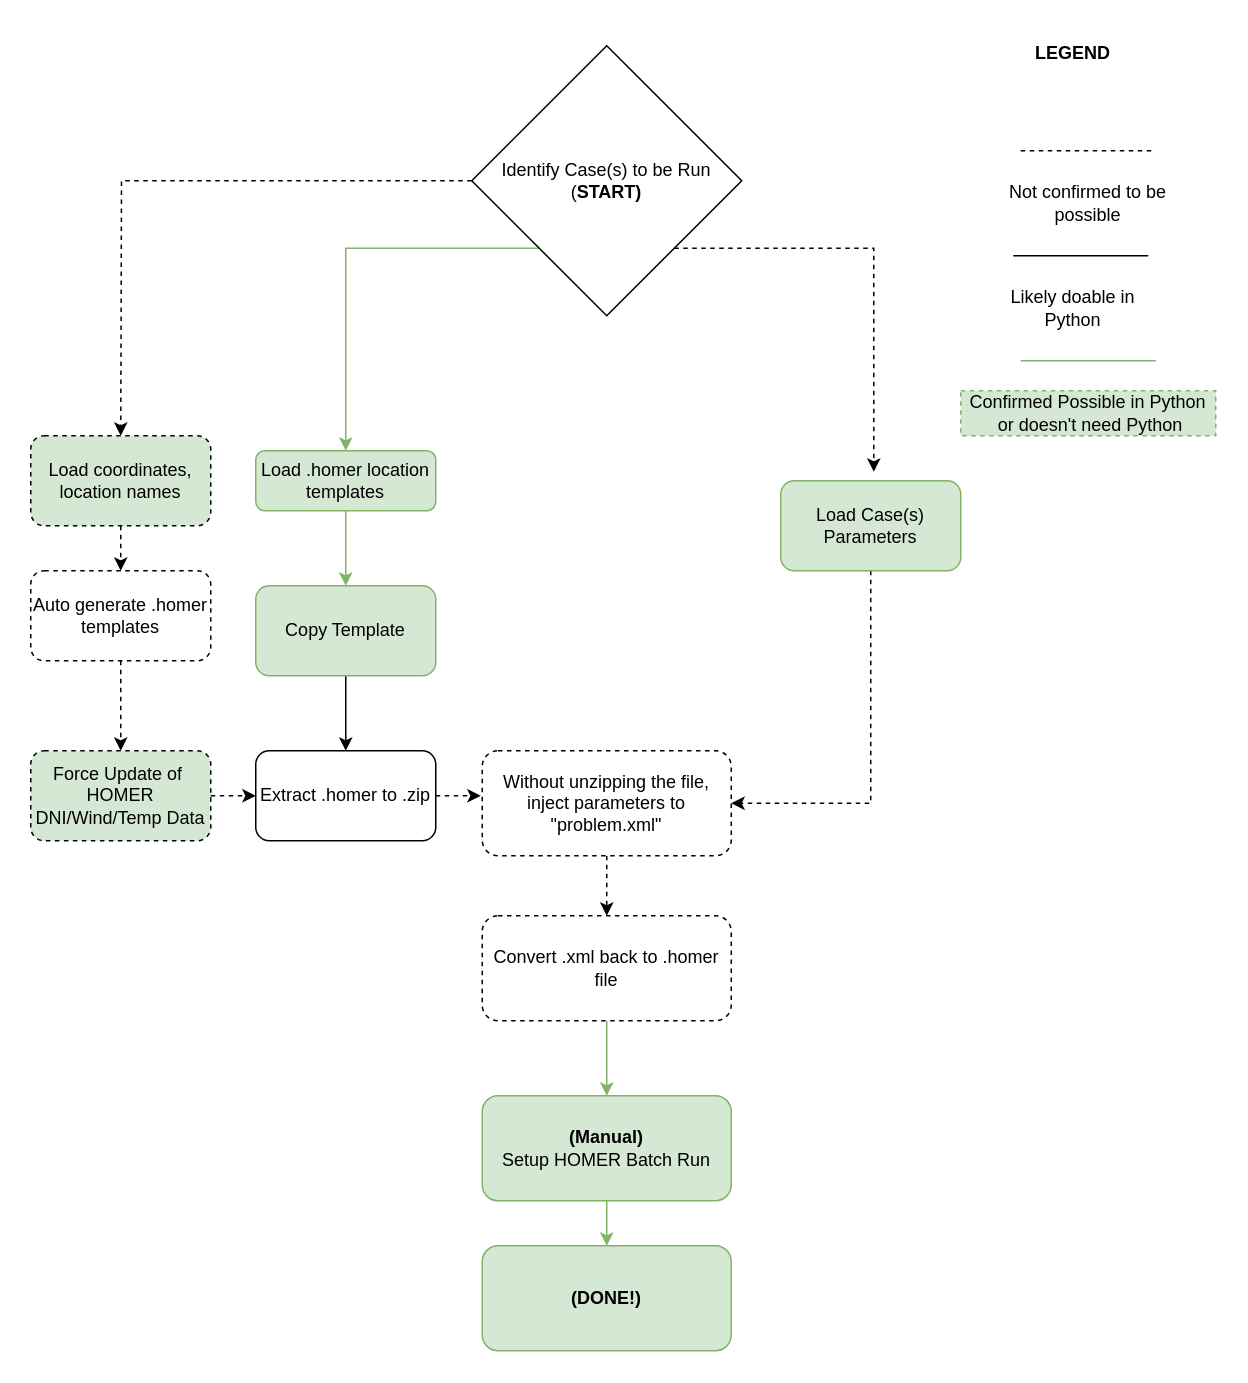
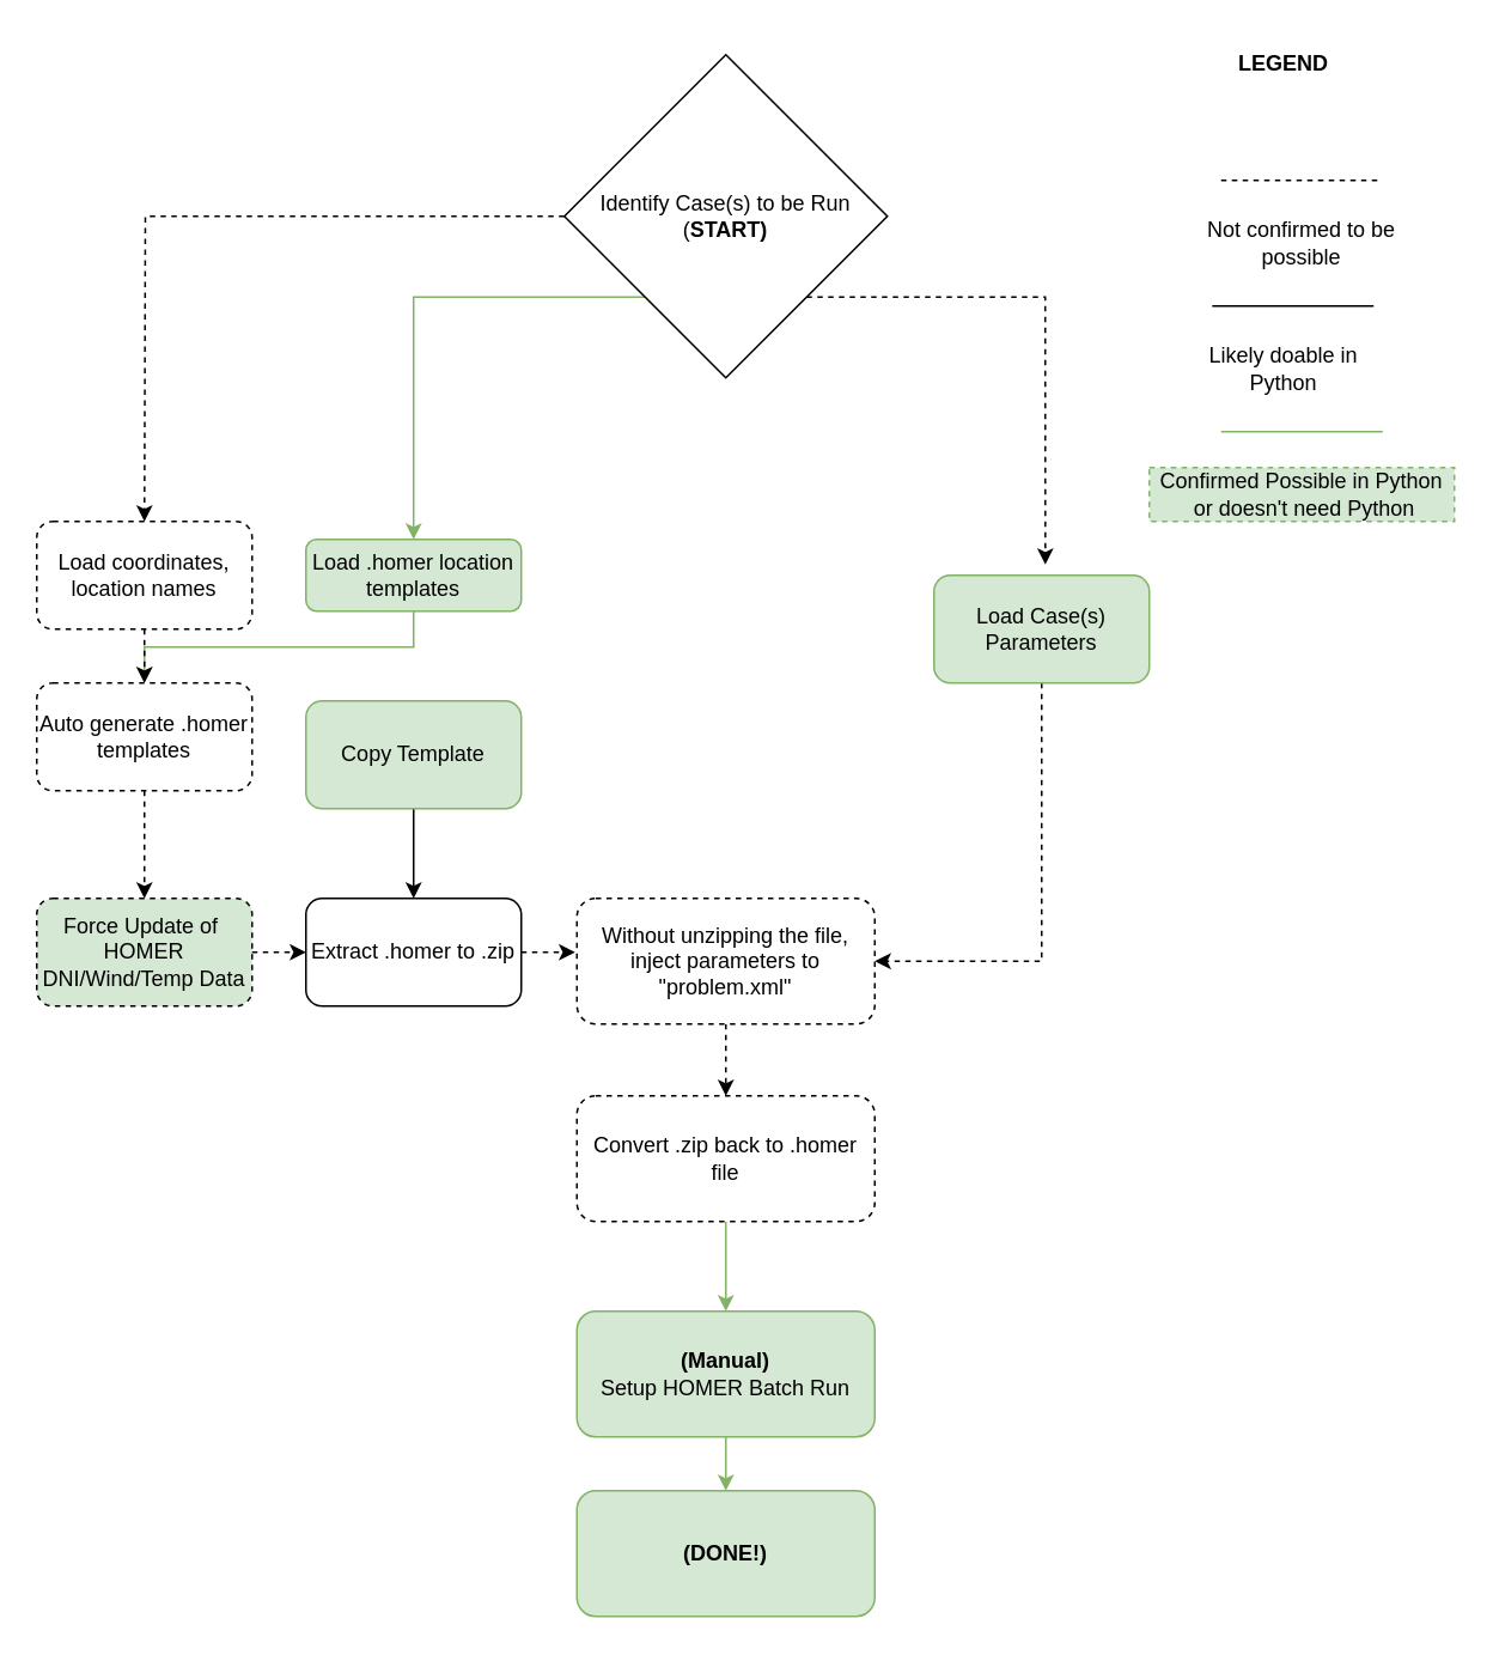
- <mxCell id="16" value="Load coordinates, location names" style="rounded=1;whiteSpace=wrap;html=1;dashed=1;fillColor=#d5e8d4;" vertex="1" parent="14"><mxGeometry width="120" height="60" as="geometry" /></mxCell>
+ <mxCell id="16" value="Load coordinates, location names" style="rounded=1;whiteSpace=wrap;html=1;dashed=1;" vertex="1" parent="14"><mxGeometry width="120" height="60" as="geometry" /></mxCell>
- <mxCell id="8" style="edgeStyle=orthogonalEdgeStyle;rounded=0;orthogonalLoop=1;jettySize=auto;html=1;exitX=0.5;exitY=1;exitDx=0;exitDy=0;entryX=0.5;entryY=0;entryDx=0;entryDy=0;fillColor=#d5e8d4;strokeColor=#82b366;" edge="1" parent="1" source="9" target="11"><mxGeometry relative="1" as="geometry" /></mxCell>
+ <mxCell id="8" style="edgeStyle=orthogonalEdgeStyle;rounded=0;orthogonalLoop=1;jettySize=auto;html=1;exitX=0.5;exitY=1;exitDx=0;exitDy=0;fillColor=#d5e8d4;strokeColor=#82b366;" edge="1" parent="1" source="9" target="17"><mxGeometry relative="1" as="geometry" /></mxCell>
- <mxCell id="21" value="Convert .xml back to .homer file" style="rounded=1;whiteSpace=wrap;html=1;dashed=1;" vertex="1" parent="1"><mxGeometry x="321" y="610" width="166" height="70" as="geometry" /></mxCell>
+ <mxCell id="21" value="Convert .zip back to .homer file" style="rounded=1;whiteSpace=wrap;html=1;dashed=1;" vertex="1" parent="1"><mxGeometry x="321" y="610" width="166" height="70" as="geometry" /></mxCell>
